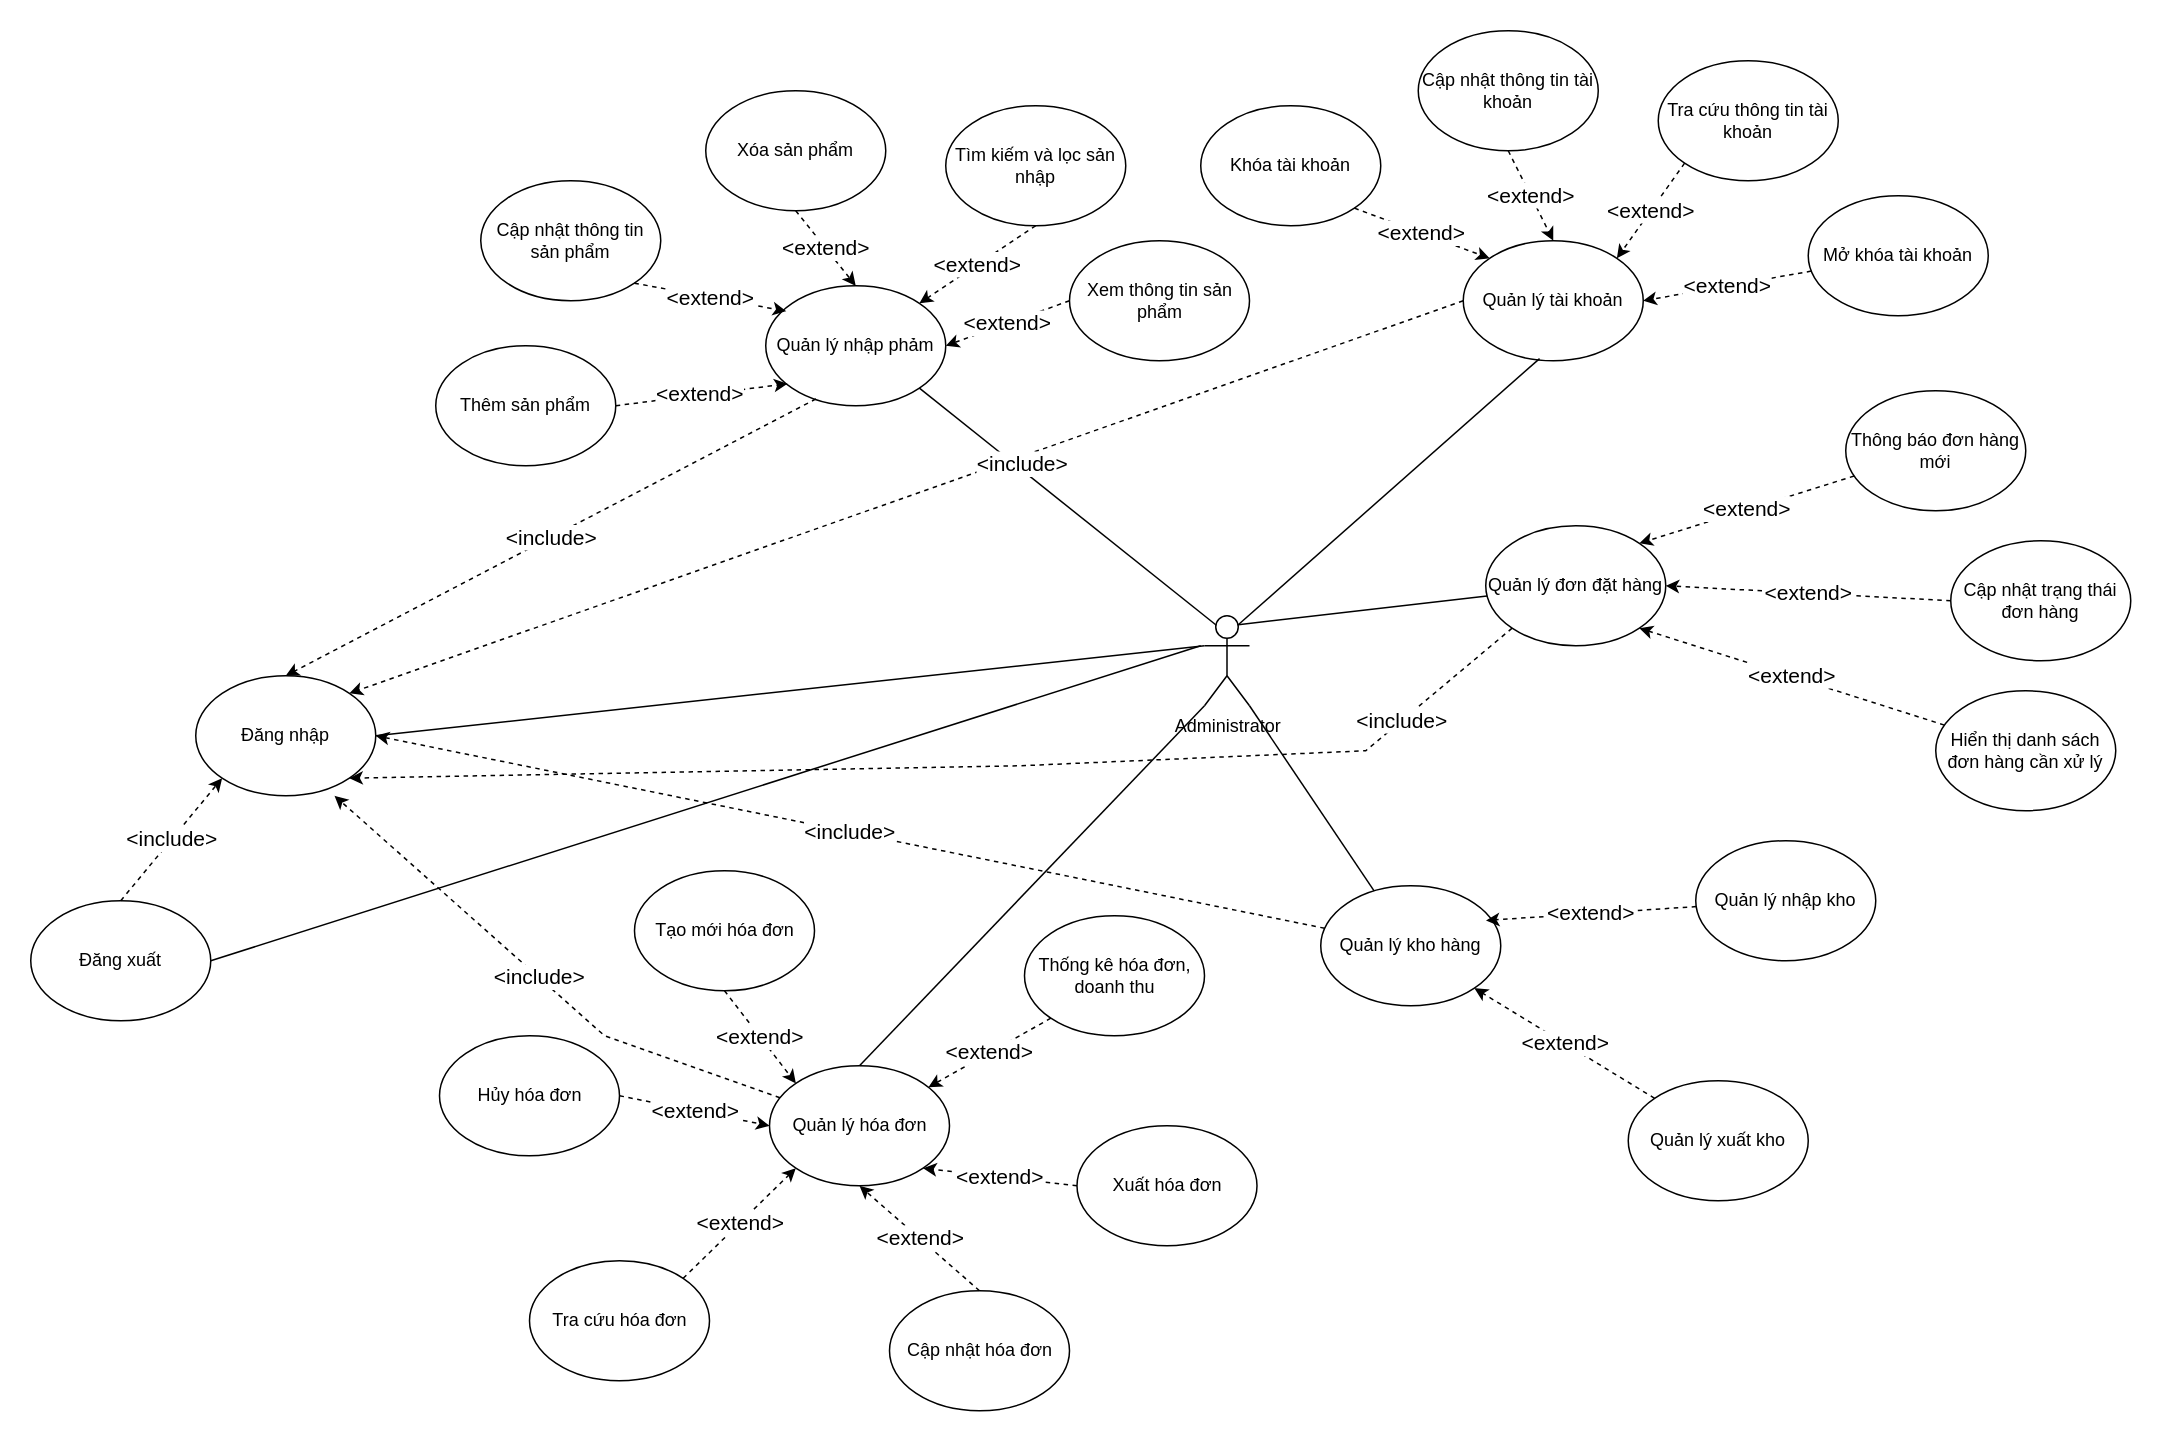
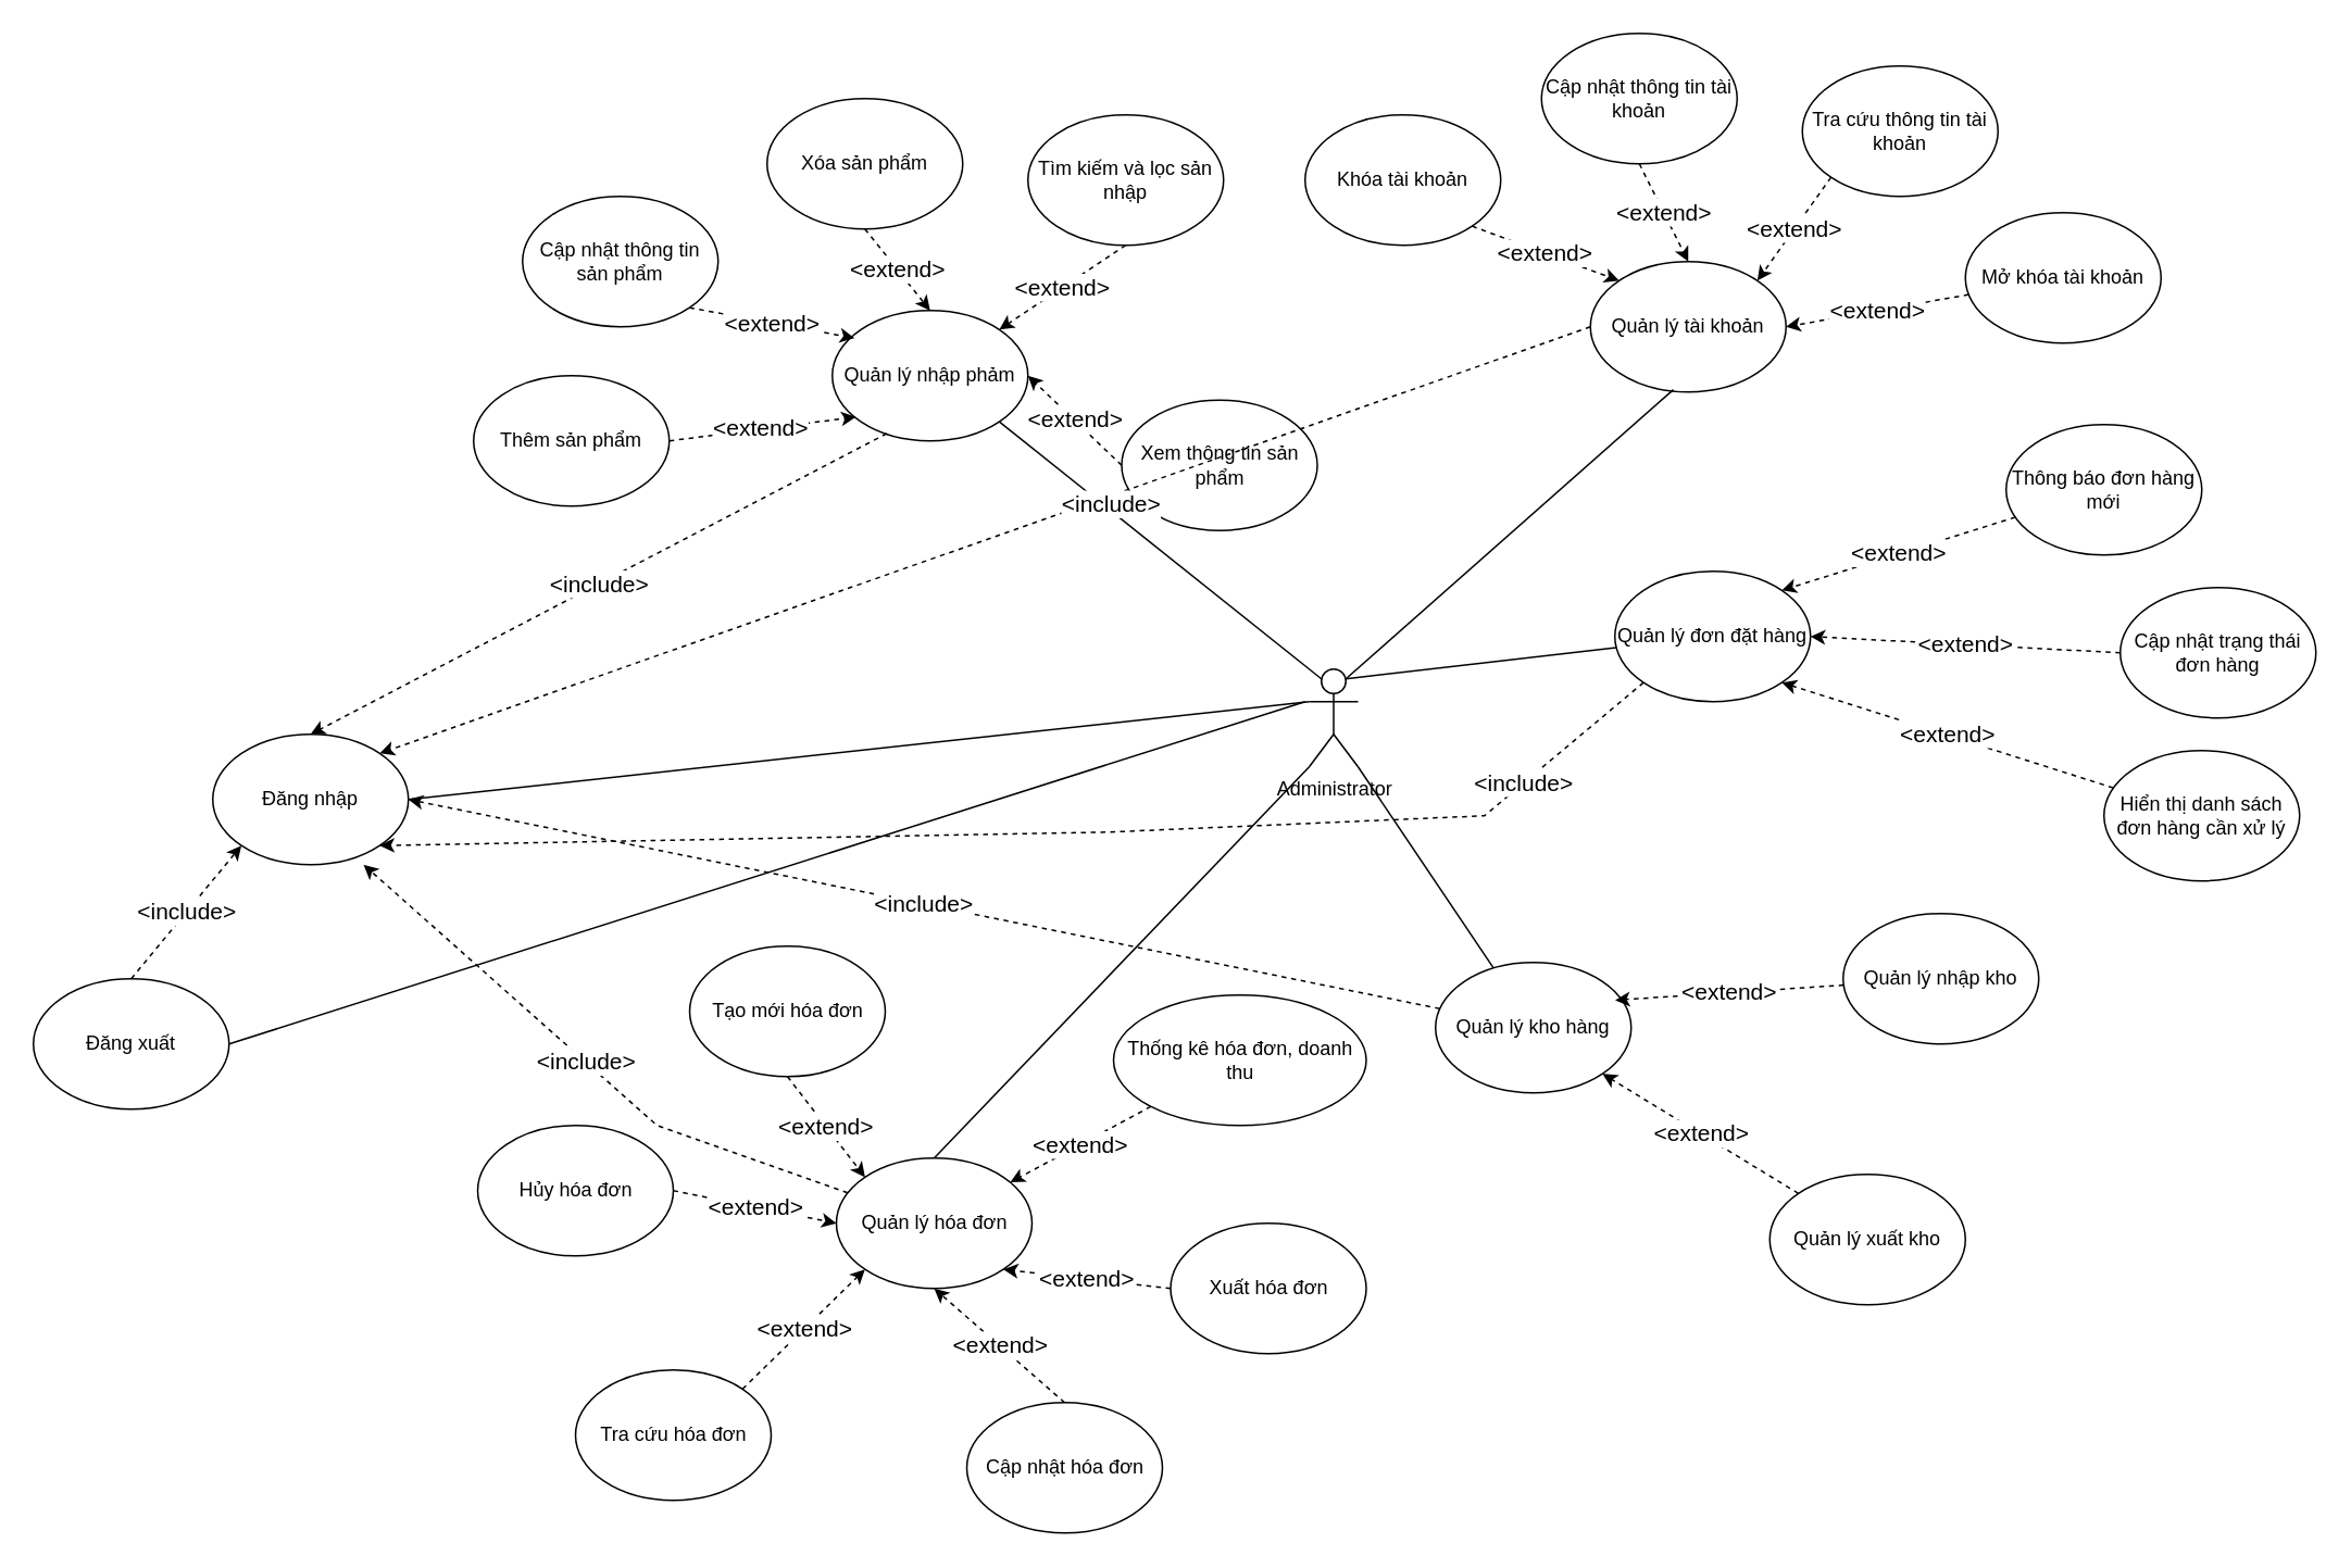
- <mxCell id="29" value="Xem thông tin sản phẩm" style="ellipse;whiteSpace=wrap;html=1;" parent="1" vertex="1"><mxGeometry x="712.5" y="160" width="120" height="80" as="geometry" /></mxCell>
+ <mxCell id="29" value="Xem thông tin sản phẩm" style="ellipse;whiteSpace=wrap;html=1;" parent="1" vertex="1"><mxGeometry x="687.5" y="245" width="120" height="80" as="geometry" /></mxCell>
- <mxCell id="35" value="Thống kê hóa đơn, doanh thu" style="ellipse;whiteSpace=wrap;html=1;" parent="1" vertex="1"><mxGeometry x="682.5" y="610" width="120" height="80" as="geometry" /></mxCell>
+ <mxCell id="35" value="Thống kê hóa đơn, doanh thu" style="ellipse;whiteSpace=wrap;html=1;" parent="1" vertex="1"><mxGeometry x="682.5" y="610" width="155" height="80" as="geometry" /></mxCell>
